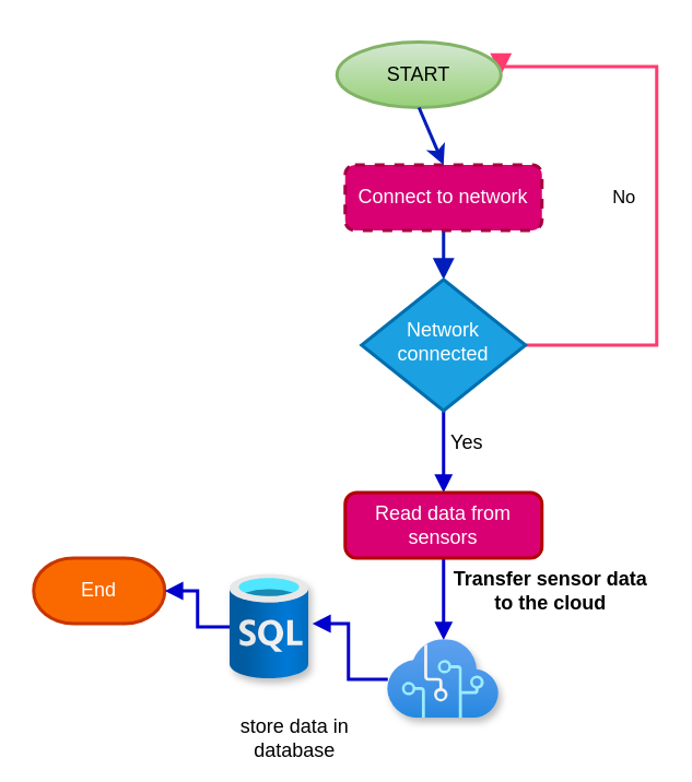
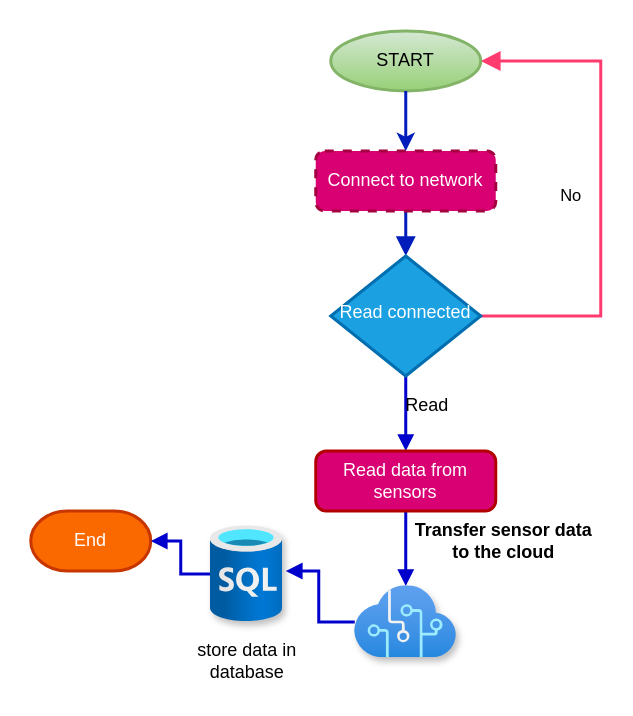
- <mxCell id="7" value="START" style="strokeWidth=2;html=1;shape=mxgraph.flowchart.start_1;whiteSpace=wrap;shadow=0;sketch=0;fillColor=#d5e8d4;strokeColor=#82b366;gradientColor=#97d077;" vertex="1" parent="1"><mxGeometry x="205" y="25" width="100" height="40" as="geometry" /></mxCell>
+ <mxCell id="7" value="START" style="strokeWidth=2;html=1;shape=mxgraph.flowchart.start_1;whiteSpace=wrap;shadow=0;sketch=0;fillColor=#d5e8d4;strokeColor=#82b366;gradientColor=#97d077;" vertex="1" parent="1"><mxGeometry x="220" y="20" width="100" height="40" as="geometry" /></mxCell>
- <mxCell id="6" value="Network connected" style="rhombus;whiteSpace=wrap;html=1;shadow=0;fontFamily=Helvetica;fontSize=12;align=center;strokeWidth=2;spacing=6;spacingTop=-4;sketch=0;fillColor=#1ba1e2;strokeColor=#006EAF;fontColor=#ffffff;" parent="1" vertex="1"><mxGeometry x="220" y="170" width="100" height="80" as="geometry" /></mxCell>
+ <mxCell id="6" value="Read connected" style="rhombus;whiteSpace=wrap;html=1;shadow=0;fontFamily=Helvetica;fontSize=12;align=center;strokeWidth=2;spacing=6;spacingTop=-4;sketch=0;fillColor=#1ba1e2;strokeColor=#006EAF;fontColor=#ffffff;" parent="1" vertex="1"><mxGeometry x="220" y="170" width="100" height="80" as="geometry" /></mxCell>
- <mxCell id="17" value="Yes" style="text;html=1;align=center;verticalAlign=middle;resizable=0;points=[];autosize=1;" vertex="1" parent="1"><mxGeometry x="264" y="260" width="40" height="20" as="geometry" /></mxCell>
+ <mxCell id="17" value="Read" style="text;html=1;align=center;verticalAlign=middle;resizable=0;points=[];autosize=1;" vertex="1" parent="1"><mxGeometry x="264" y="260" width="40" height="20" as="geometry" /></mxCell>
- <mxCell id="18" value="store data in &lt;br&gt;database" style="text;html=1;align=center;verticalAlign=middle;resizable=0;points=[];autosize=1;" vertex="1" parent="1"><mxGeometry x="139" y="435" width="80" height="30" as="geometry" /></mxCell>
+ <mxCell id="18" value="store data in &lt;br&gt;database" style="text;html=1;align=center;verticalAlign=middle;resizable=0;points=[];autosize=1;" vertex="1" parent="1"><mxGeometry x="124" y="425" width="80" height="30" as="geometry" /></mxCell>
